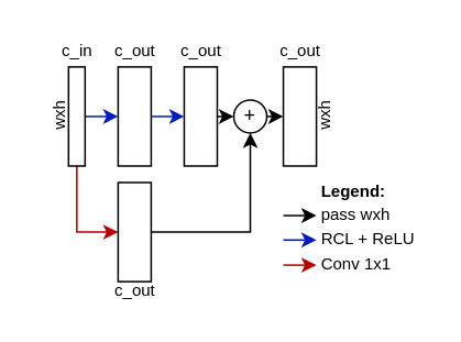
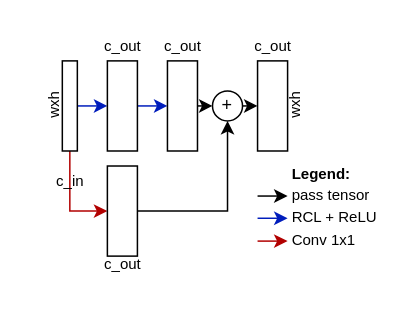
- <mxCell id="6" value="c_in" style="text;html=1;align=center;verticalAlign=middle;resizable=0;points=[];autosize=1;fontSize=10;" parent="1" vertex="1"><mxGeometry x="31" y="20" width="30" height="20" as="geometry" /></mxCell>
+ <mxCell id="6" value="c_in" style="text;html=1;align=center;verticalAlign=middle;resizable=0;points=[];autosize=1;fontSize=10;" parent="1" vertex="1"><mxGeometry x="31" y="110" width="30" height="20" as="geometry" /></mxCell>
- <mxCell id="7" value="&lt;p style=&quot;line-height: 150%&quot;&gt;&lt;/p&gt;&lt;div style=&quot;text-align: left&quot;&gt;&lt;span style=&quot;font-size: 10px&quot;&gt;&lt;b&gt;Legend:&lt;/b&gt;&lt;/span&gt;&lt;/div&gt;&lt;font style=&quot;font-size: 10px ; line-height: 150%&quot;&gt;&lt;div style=&quot;text-align: left&quot;&gt;&lt;span&gt;pass wxh&lt;/span&gt;&lt;/div&gt;&lt;div style=&quot;text-align: left&quot;&gt;&lt;span&gt;RCL + ReLU&lt;/span&gt;&lt;/div&gt;&lt;div style=&quot;text-align: left&quot;&gt;&lt;span&gt;Conv 1x1&lt;/span&gt;&lt;/div&gt;&lt;/font&gt;&lt;p&gt;&lt;/p&gt;" style="text;html=1;align=center;verticalAlign=middle;resizable=0;points=[];autosize=1;" parent="1" vertex="1"><mxGeometry x="187" y="92" width="70" height="90" as="geometry" /></mxCell>
+ <mxCell id="7" value="&lt;p style=&quot;line-height: 150%&quot;&gt;&lt;/p&gt;&lt;div style=&quot;text-align: left&quot;&gt;&lt;span style=&quot;font-size: 10px&quot;&gt;&lt;b&gt;Legend:&lt;/b&gt;&lt;/span&gt;&lt;/div&gt;&lt;font style=&quot;font-size: 10px ; line-height: 150%&quot;&gt;&lt;div style=&quot;text-align: left&quot;&gt;&lt;span&gt;pass tensor&lt;/span&gt;&lt;/div&gt;&lt;div style=&quot;text-align: left&quot;&gt;&lt;span&gt;RCL + ReLU&lt;/span&gt;&lt;/div&gt;&lt;div style=&quot;text-align: left&quot;&gt;&lt;span&gt;Conv 1x1&lt;/span&gt;&lt;/div&gt;&lt;/font&gt;&lt;p&gt;&lt;/p&gt;" style="text;html=1;align=center;verticalAlign=middle;resizable=0;points=[];autosize=1;" parent="1" vertex="1"><mxGeometry x="187" y="92" width="70" height="90" as="geometry" /></mxCell>
